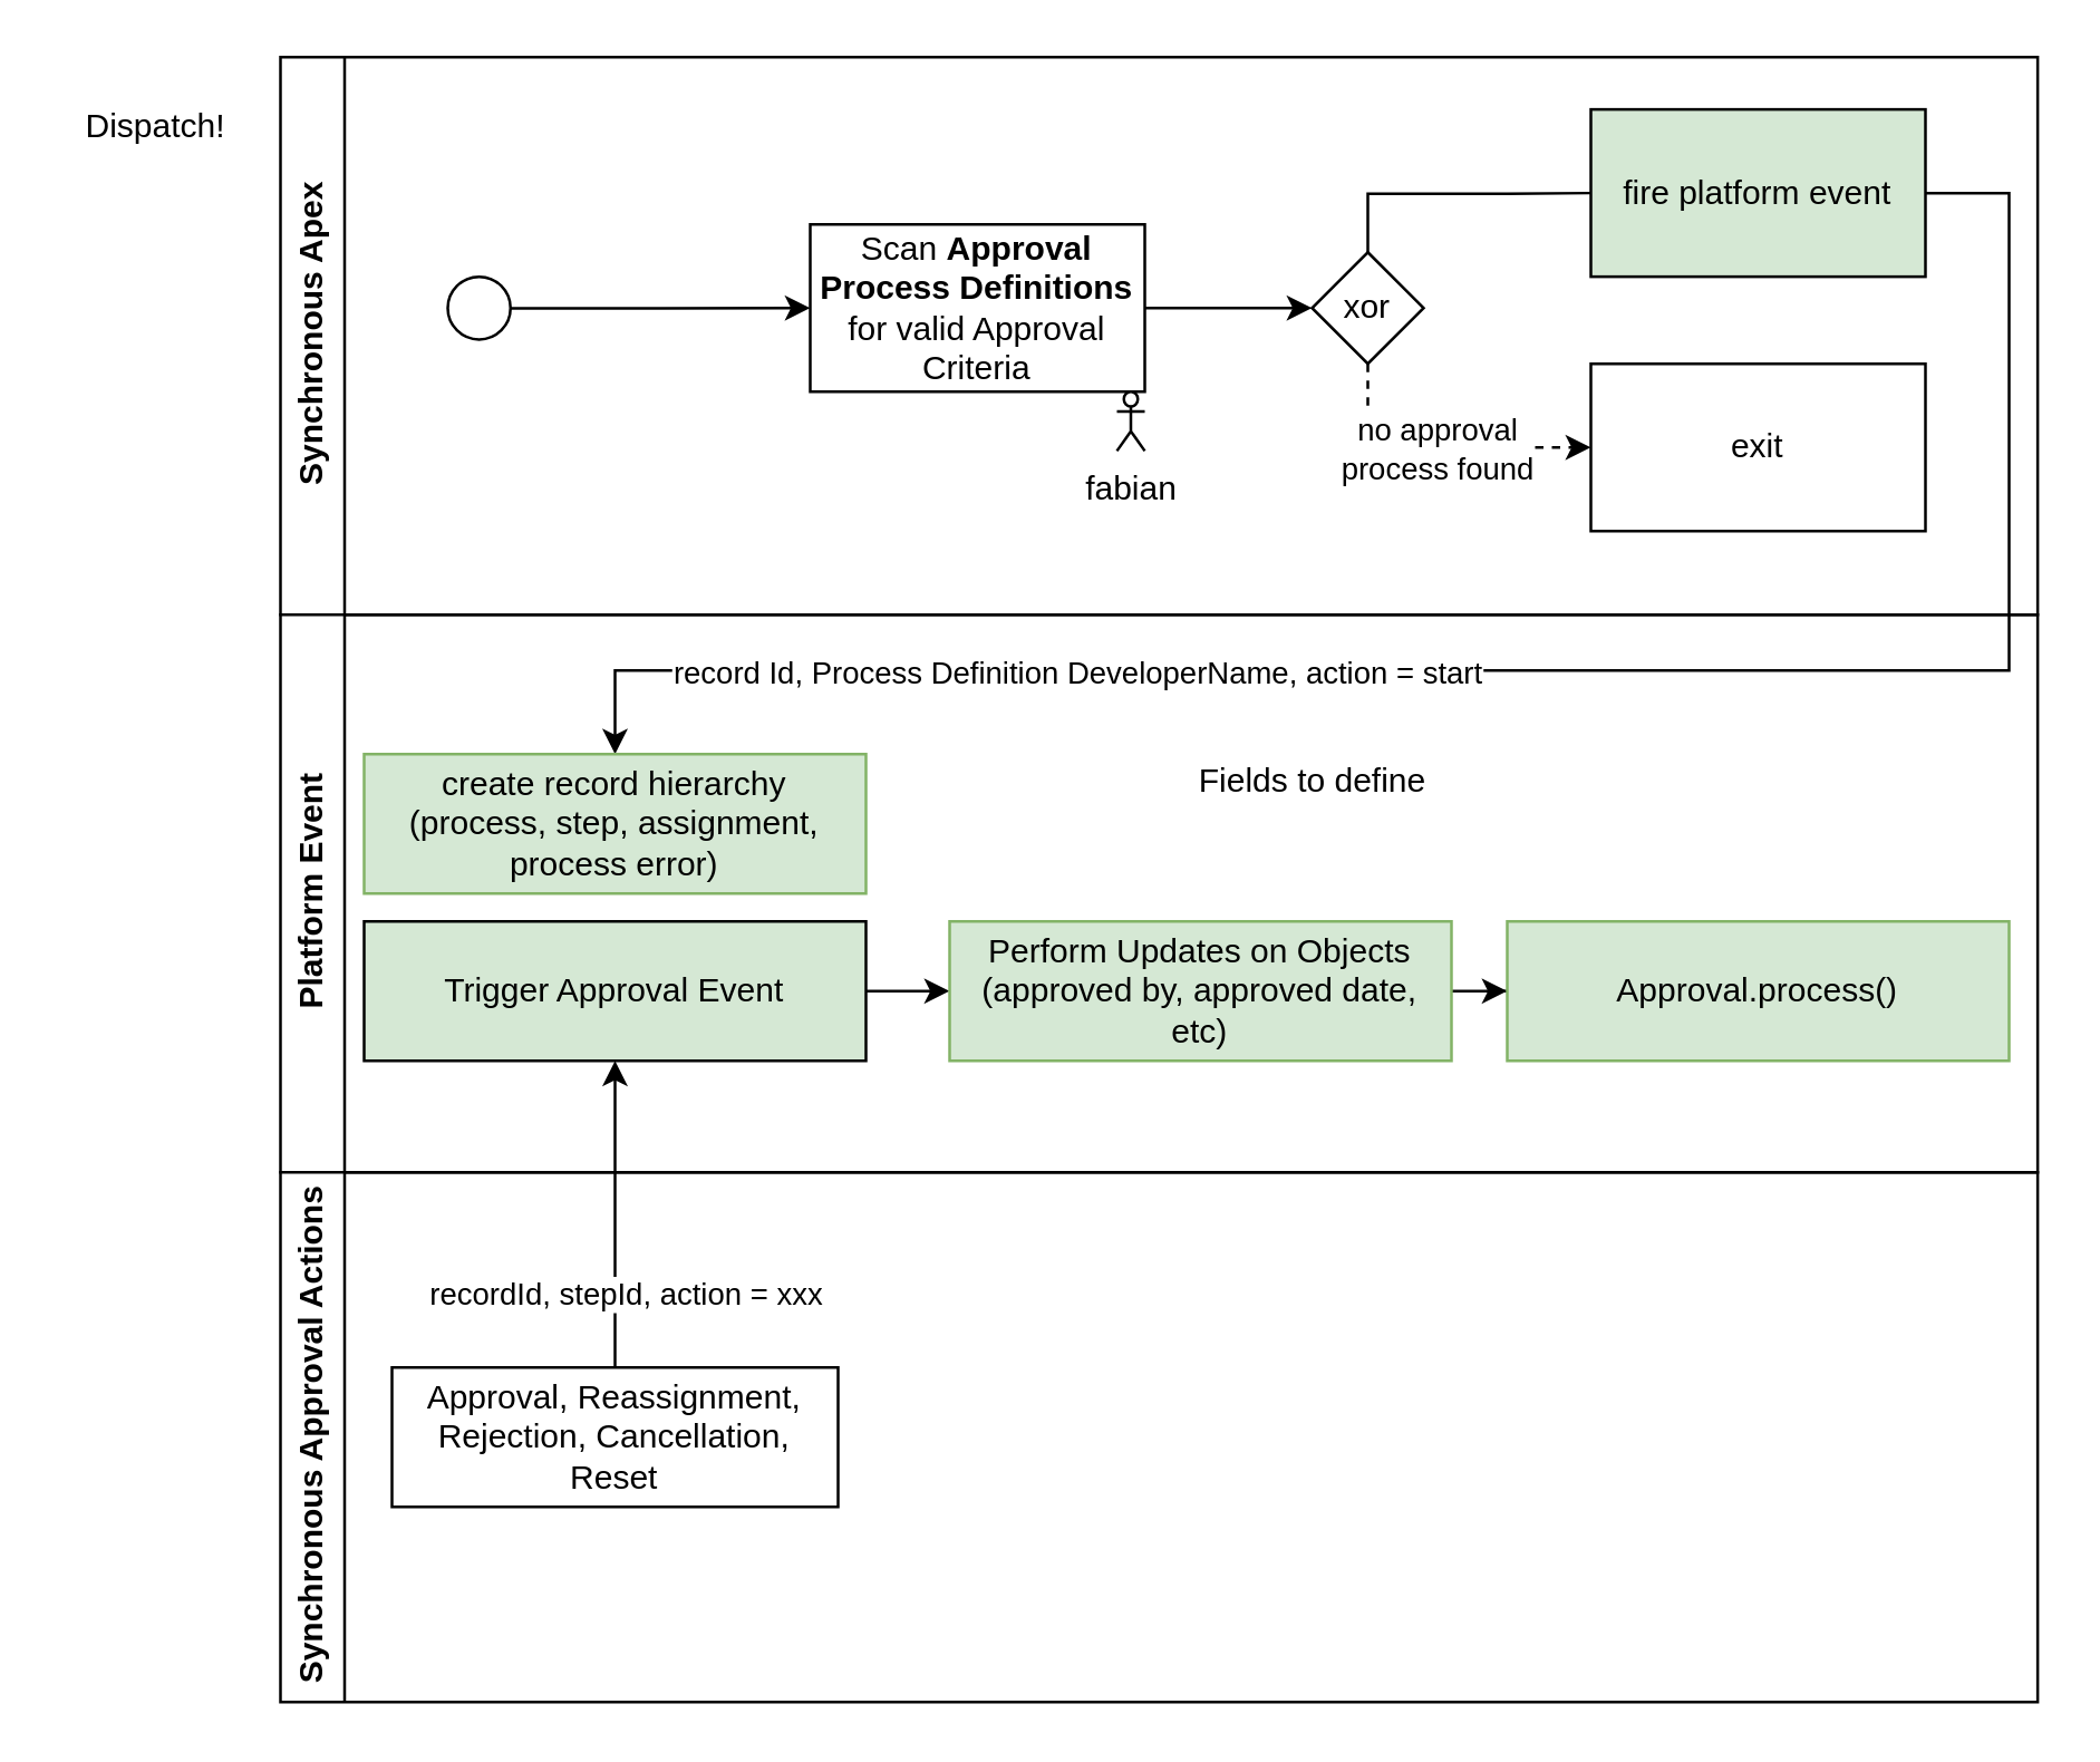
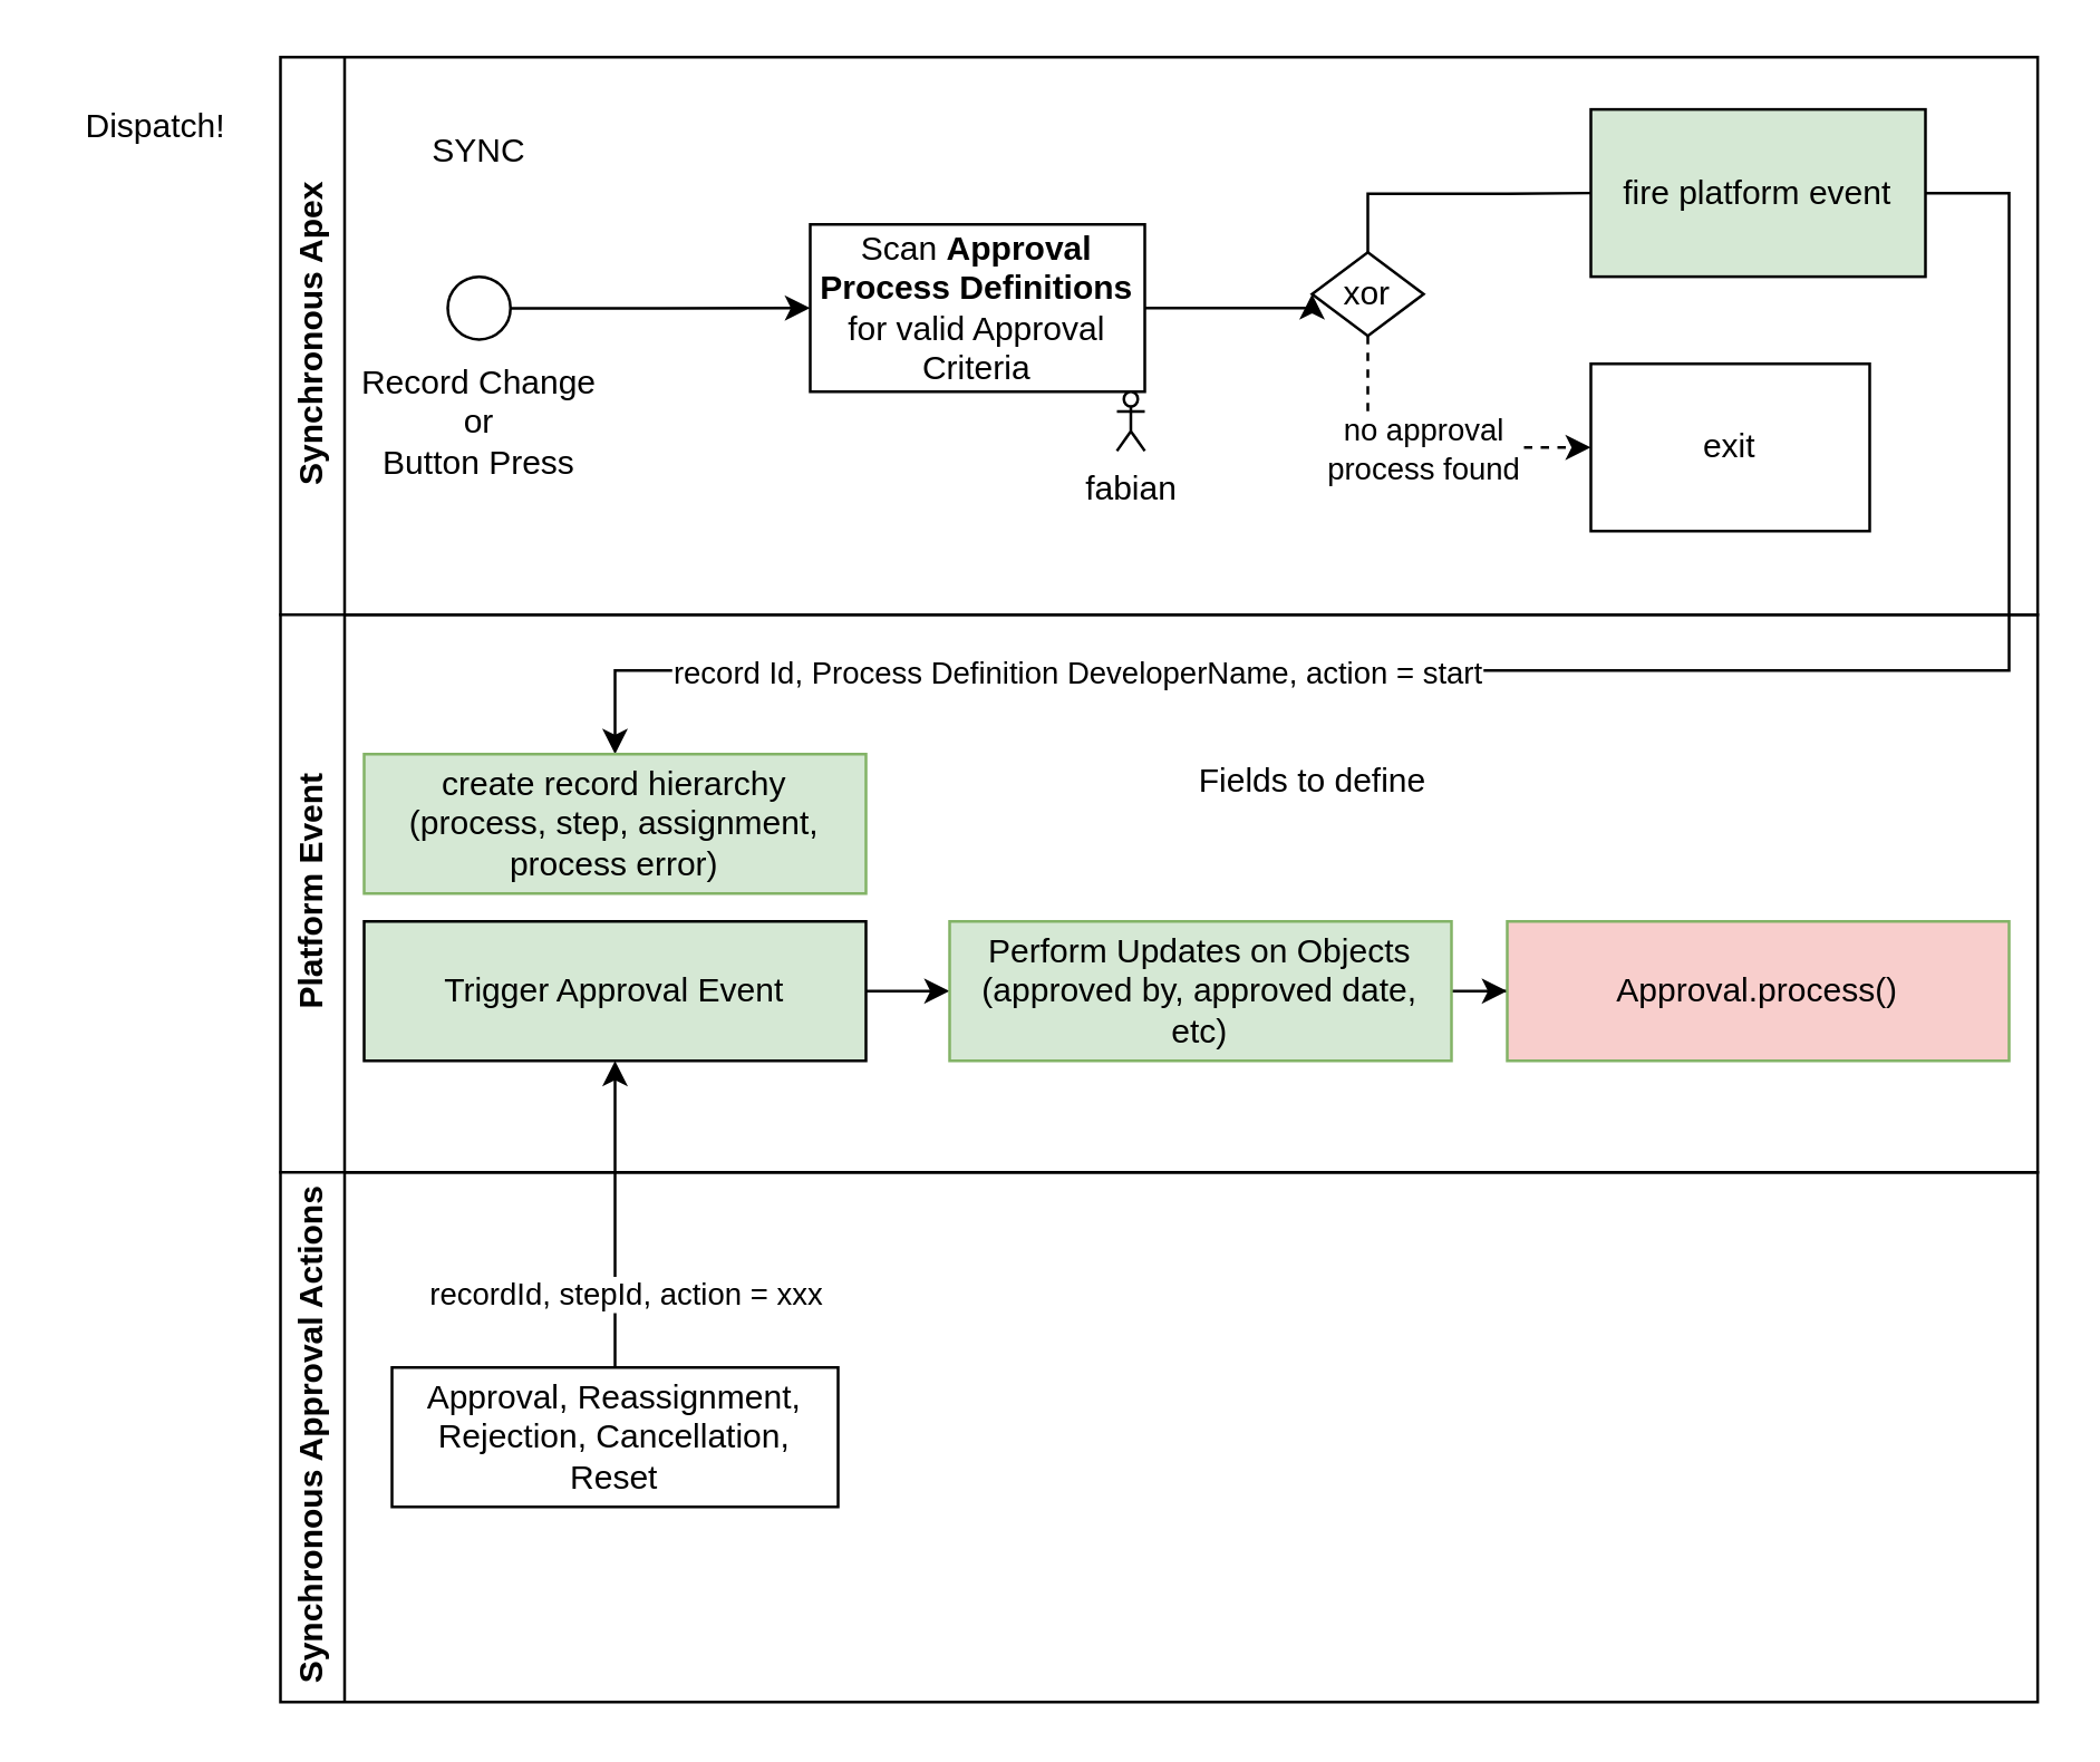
+ <mxCell id="16" value="SYNC" style="text;html=1;align=center;verticalAlign=middle;resizable=0;points=[];autosize=1;strokeColor=none;fillColor=none;" parent="1" vertex="1"><mxGeometry x="141.25" y="38.75" width="60" height="30" as="geometry" /></mxCell>
- <mxCell id="11" value="xor" style="rhombus;whiteSpace=wrap;html=1;" parent="1" vertex="1"><mxGeometry x="470" y="90" width="40" height="40" as="geometry" /></mxCell>
+ <mxCell id="11" value="xor" style="rhombus;whiteSpace=wrap;html=1;" parent="1" vertex="1"><mxGeometry x="470" y="90" width="40" height="30" as="geometry" /></mxCell>
+ <mxCell id="7" value="Record Change&lt;br&gt;or&lt;br&gt;Button Press" style="text;html=1;align=center;verticalAlign=middle;resizable=0;points=[];autosize=1;strokeColor=none;fillColor=none;" parent="1" vertex="1"><mxGeometry x="116.25" y="121.25" width="110" height="60" as="geometry" /></mxCell>
- <mxCell id="12" value="exit" style="rounded=0;whiteSpace=wrap;html=1;" parent="1" vertex="1"><mxGeometry x="570" y="130" width="120" height="60" as="geometry" /></mxCell>
+ <mxCell id="12" value="exit" style="rounded=0;whiteSpace=wrap;html=1;" parent="1" vertex="1"><mxGeometry x="570" y="130" width="100" height="60" as="geometry" /></mxCell>
- <mxCell id="24" value="Approval.process()" style="rounded=0;whiteSpace=wrap;html=1;fillColor=#d5e8d4;strokeColor=#82b366;" vertex="1" parent="18"><mxGeometry x="440" y="110" width="180" height="50" as="geometry" /></mxCell>
+ <mxCell id="24" value="Approval.process()" style="rounded=0;whiteSpace=wrap;html=1;fillColor=#f8cecc;strokeColor=#82b366;" vertex="1" parent="18"><mxGeometry x="440" y="110" width="180" height="50" as="geometry" /></mxCell>
